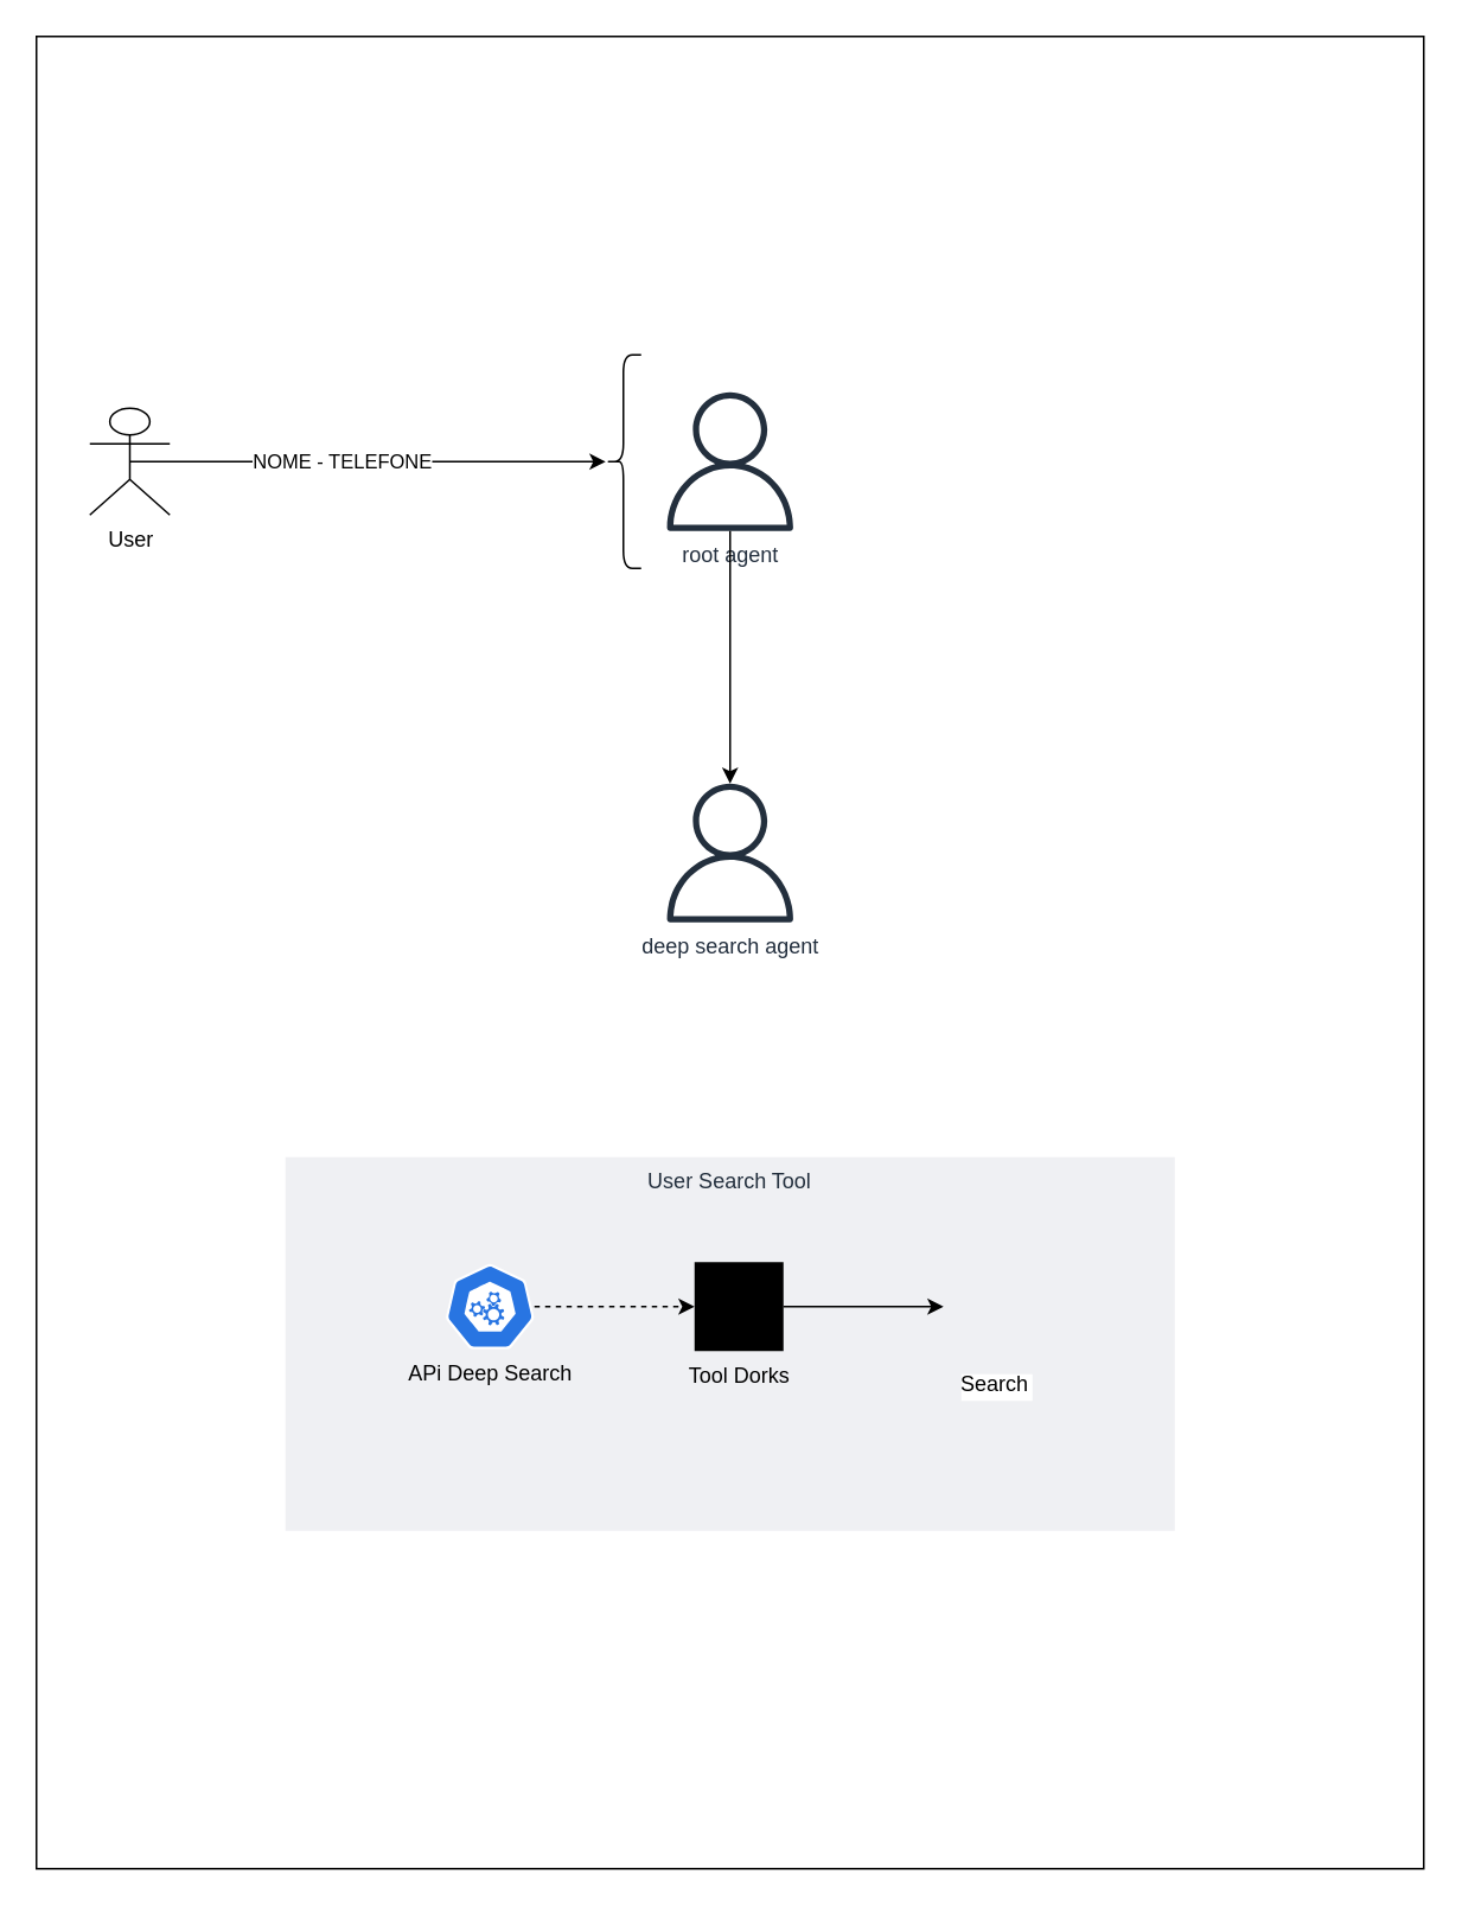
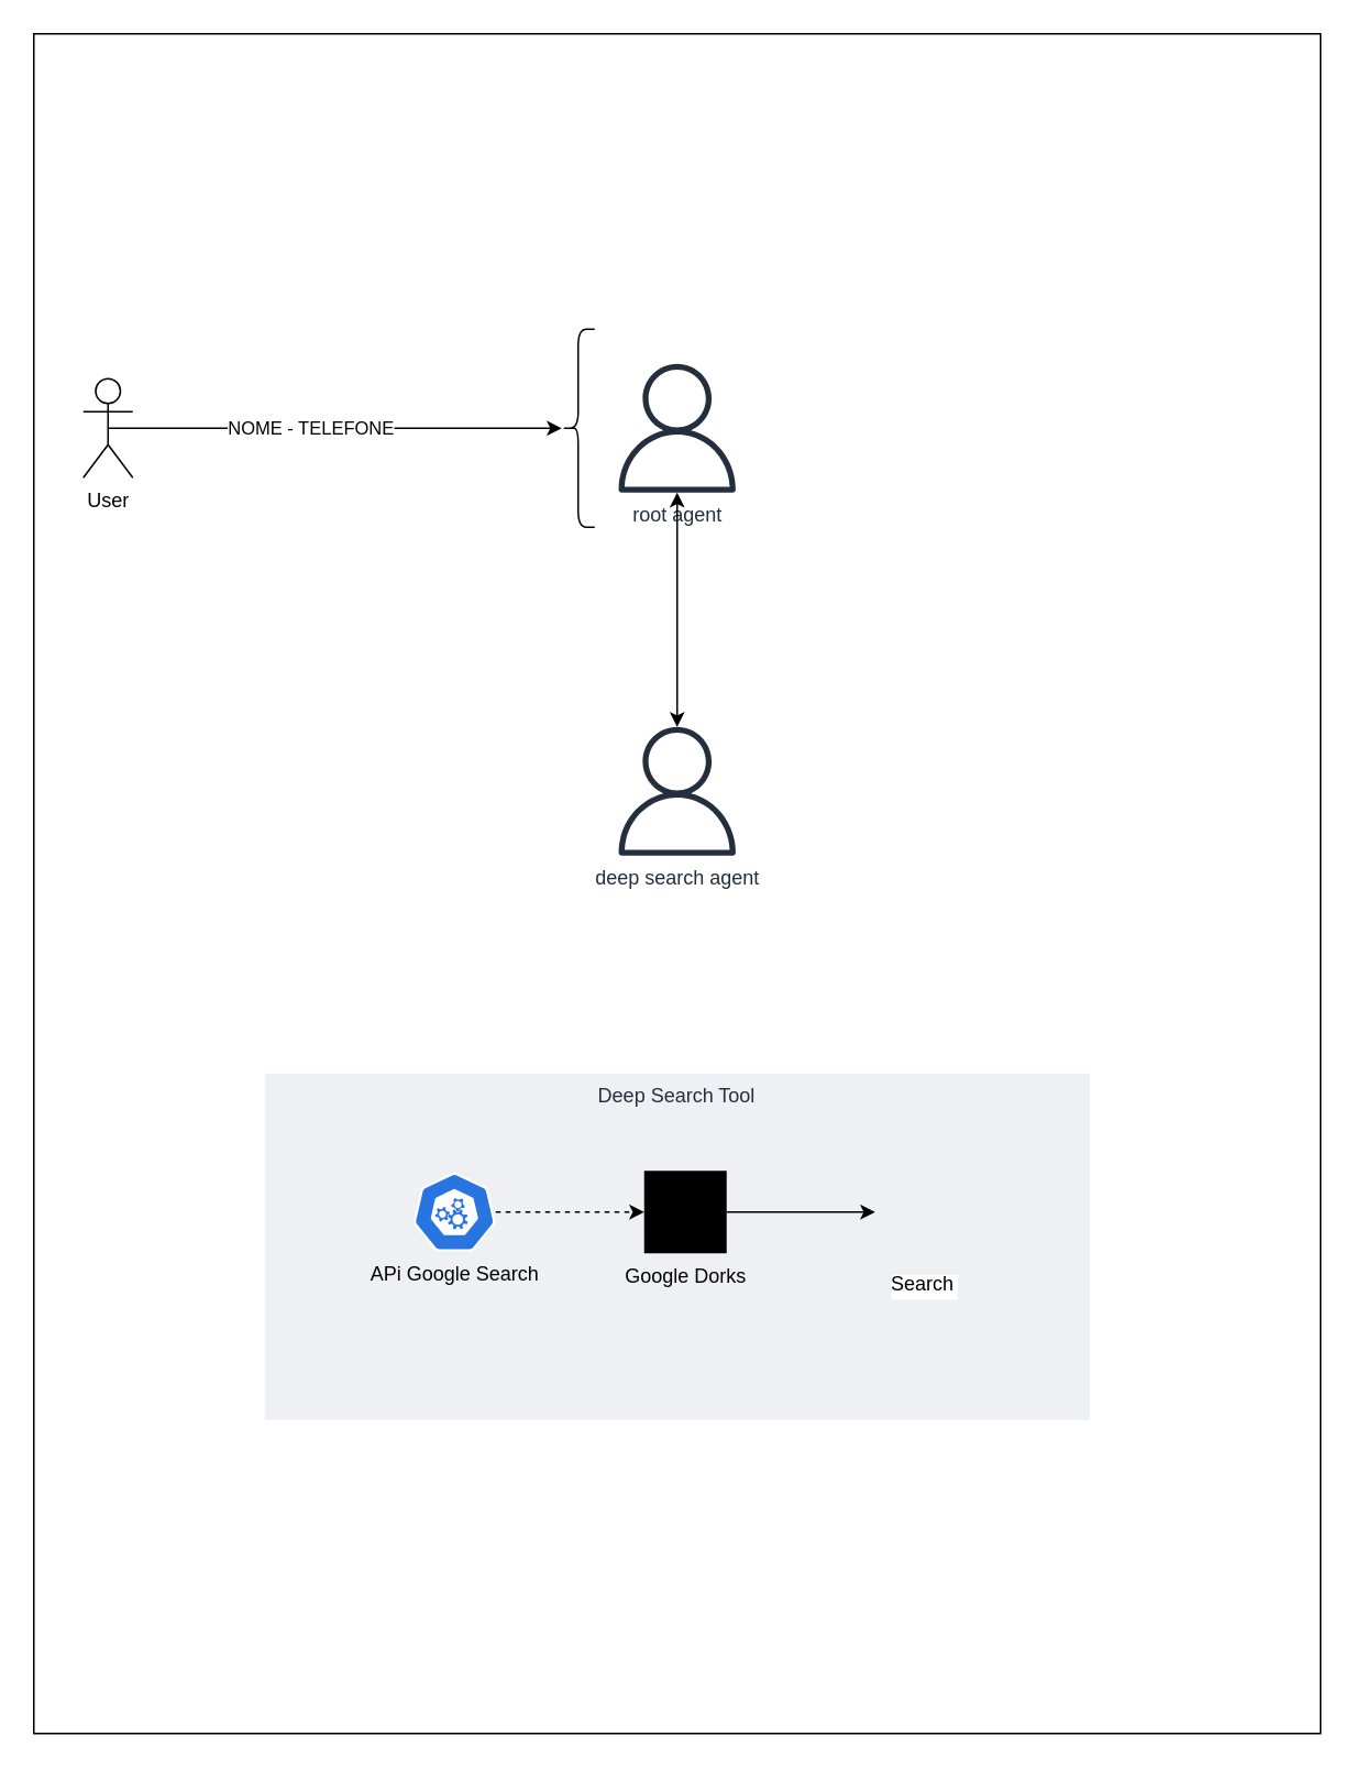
- <mxCell id="6" value="User&lt;div&gt;&lt;br&gt;&lt;/div&gt;" style="shape=umlActor;verticalLabelPosition=bottom;verticalAlign=top;html=1;outlineConnect=0;" vertex="1" parent="1"><mxGeometry x="50" y="229" width="45" height="60" as="geometry" /></mxCell>
+ <mxCell id="6" value="User&lt;div&gt;&lt;br&gt;&lt;/div&gt;" style="shape=umlActor;verticalLabelPosition=bottom;verticalAlign=top;html=1;outlineConnect=0;" vertex="1" parent="1"><mxGeometry x="50" y="229" width="30" height="60" as="geometry" /></mxCell>
- <mxCell id="9" value="" style="endArrow=none;startArrow=classic;html=1;rounded=0;" edge="1" parent="1" source="3" target="8"><mxGeometry width="50" height="50" relative="1" as="geometry"><mxPoint x="300" y="430" as="sourcePoint" /><mxPoint x="350" y="380" as="targetPoint" /></mxGeometry></mxCell>
+ <mxCell id="9" value="" style="endArrow=classic;startArrow=classic;html=1;rounded=0;" edge="1" parent="1" source="3" target="8"><mxGeometry width="50" height="50" relative="1" as="geometry"><mxPoint x="300" y="430" as="sourcePoint" /><mxPoint x="350" y="380" as="targetPoint" /></mxGeometry></mxCell>
- <mxCell id="11" value="&lt;div&gt;User Search Tool&lt;/div&gt;&lt;div&gt;&lt;br&gt;&lt;/div&gt;" style="fillColor=#EFF0F3;strokeColor=none;dashed=0;verticalAlign=top;fontStyle=0;fontColor=#232F3D;whiteSpace=wrap;html=1;" vertex="1" parent="10"><mxGeometry width="500" height="210" as="geometry" /></mxCell>
+ <mxCell id="11" value="&lt;div&gt;Deep Search Tool&lt;/div&gt;&lt;div&gt;&lt;br&gt;&lt;/div&gt;" style="fillColor=#EFF0F3;strokeColor=none;dashed=0;verticalAlign=top;fontStyle=0;fontColor=#232F3D;whiteSpace=wrap;html=1;" vertex="1" parent="10"><mxGeometry width="500" height="210" as="geometry" /></mxCell>
- <mxCell id="15" value="APi Deep Search" style="aspect=fixed;sketch=0;html=1;dashed=0;whitespace=wrap;verticalLabelPosition=bottom;verticalAlign=top;fillColor=#2875E2;strokeColor=#ffffff;points=[[0.005,0.63,0],[0.1,0.2,0],[0.9,0.2,0],[0.5,0,0],[0.995,0.63,0],[0.72,0.99,0],[0.5,1,0],[0.28,0.99,0]];shape=mxgraph.kubernetes.icon2;prIcon=api" vertex="1" parent="10"><mxGeometry x="90" y="60" width="50" height="48" as="geometry" /></mxCell>
+ <mxCell id="15" value="APi Google Search" style="aspect=fixed;sketch=0;html=1;dashed=0;whitespace=wrap;verticalLabelPosition=bottom;verticalAlign=top;fillColor=#2875E2;strokeColor=#ffffff;points=[[0.005,0.63,0],[0.1,0.2,0],[0.9,0.2,0],[0.5,0,0],[0.995,0.63,0],[0.72,0.99,0],[0.5,1,0],[0.28,0.99,0]];shape=mxgraph.kubernetes.icon2;prIcon=api" vertex="1" parent="10"><mxGeometry x="90" y="60" width="50" height="48" as="geometry" /></mxCell>
- <mxCell id="13" value="Tool Dorks&lt;div&gt;&lt;br&gt;&lt;/div&gt;" style="sketch=0;verticalLabelPosition=bottom;sketch=0;aspect=fixed;html=1;verticalAlign=top;strokeColor=none;fillColor=#000000;align=center;outlineConnect=0;pointerEvents=1;shape=mxgraph.citrix2.authentication_google;" vertex="1" parent="10"><mxGeometry x="230" y="59" width="50" height="50" as="geometry" /></mxCell>
+ <mxCell id="13" value="Google Dorks&lt;div&gt;&lt;br&gt;&lt;/div&gt;" style="sketch=0;verticalLabelPosition=bottom;sketch=0;aspect=fixed;html=1;verticalAlign=top;strokeColor=none;fillColor=#000000;align=center;outlineConnect=0;pointerEvents=1;shape=mxgraph.citrix2.authentication_google;" vertex="1" parent="10"><mxGeometry x="230" y="59" width="50" height="50" as="geometry" /></mxCell>
